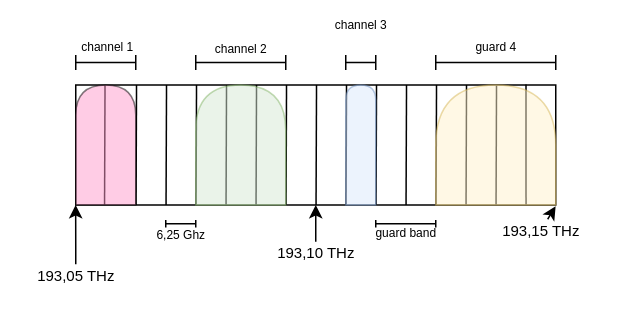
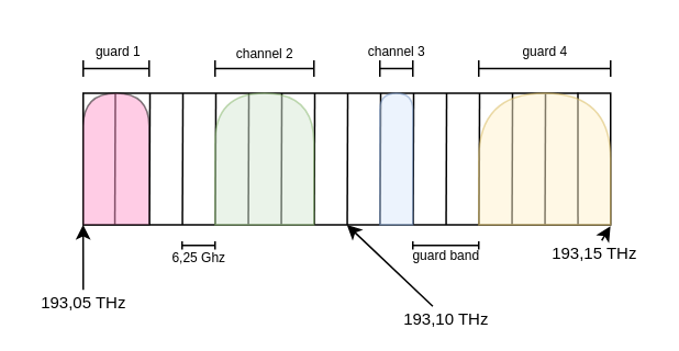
- <mxCell id="28" value="&lt;font style=&quot;font-size: 8px&quot;&gt;channel 3&lt;/font&gt;" style="text;html=1;align=center;verticalAlign=middle;resizable=0;points=[];;autosize=1;" vertex="1" parent="1"><mxGeometry x="221.5" y="9" width="37" height="12" as="geometry" /></mxCell>
+ <mxCell id="28" value="&lt;font style=&quot;font-size: 8px&quot;&gt;channel 3&lt;/font&gt;" style="text;html=1;align=center;verticalAlign=middle;resizable=0;points=[];;autosize=1;" vertex="1" parent="1"><mxGeometry x="221.5" y="24" width="37" height="12" as="geometry" /></mxCell>
- <mxCell id="31" value="&lt;font style=&quot;font-size: 8px&quot;&gt;channel 1&lt;/font&gt;" style="text;html=1;align=center;verticalAlign=middle;resizable=0;points=[];;autosize=1;" vertex="1" parent="1"><mxGeometry x="45.5" y="20" width="50" height="20" as="geometry" /></mxCell>
+ <mxCell id="31" value="&lt;font style=&quot;font-size: 8px&quot;&gt;guard 1&lt;/font&gt;" style="text;html=1;align=center;verticalAlign=middle;resizable=0;points=[];;autosize=1;" vertex="1" parent="1"><mxGeometry x="45.5" y="20" width="50" height="20" as="geometry" /></mxCell>
- <mxCell id="32" value="193,10 THz" style="text;html=1;align=center;verticalAlign=middle;resizable=0;points=[];;autosize=1;fontSize=10;" vertex="1" parent="1"><mxGeometry x="180" y="160.5" width="60" height="15" as="geometry" /></mxCell>
+ <mxCell id="32" value="193,10 THz" style="text;html=1;align=center;verticalAlign=middle;resizable=0;points=[];;autosize=1;fontSize=10;" vertex="1" parent="1"><mxGeometry x="240" y="185.5" width="60" height="15" as="geometry" /></mxCell>
